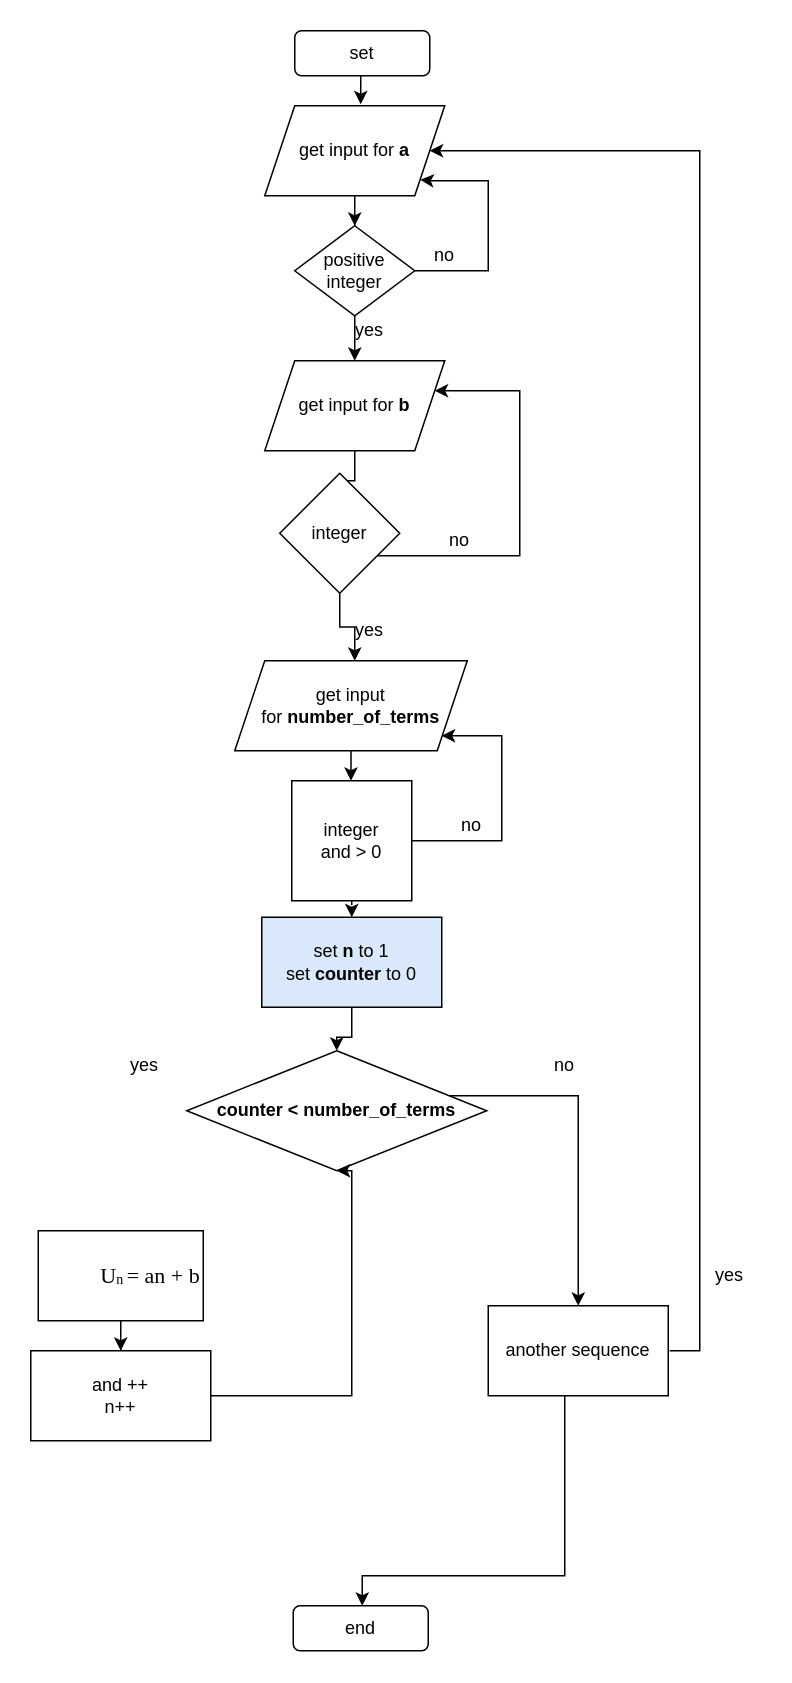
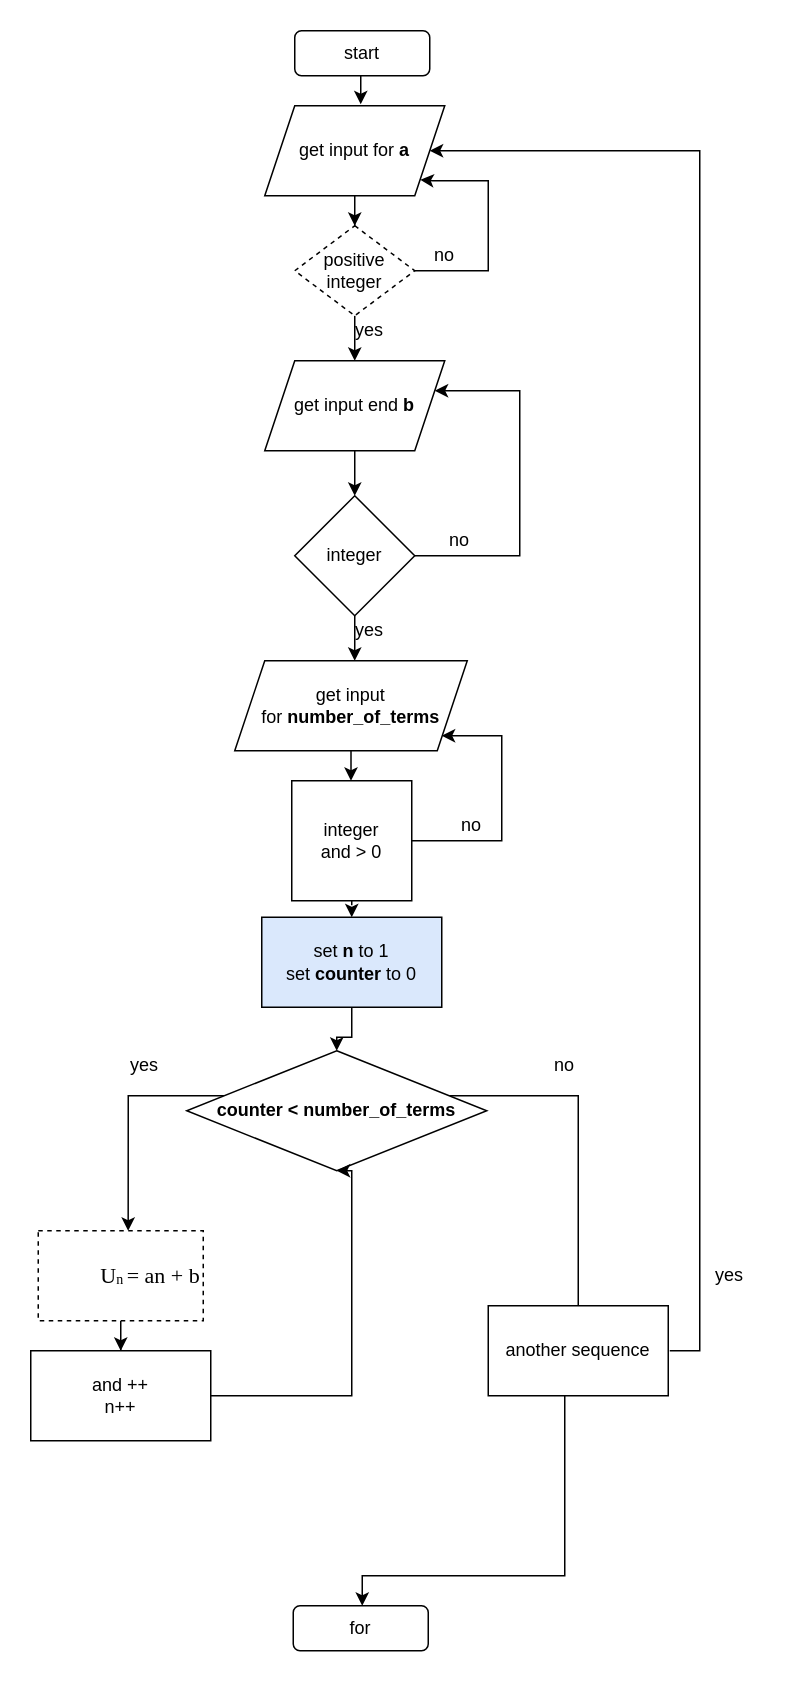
- <mxCell id="3" value="set" style="rounded=1;whiteSpace=wrap;html=1;" parent="1" vertex="1"><mxGeometry x="196" width="90" height="30" as="geometry" y="20" /></mxCell>
+ <mxCell id="3" value="start" style="rounded=1;whiteSpace=wrap;html=1;" parent="1" vertex="1"><mxGeometry x="196" width="90" height="30" as="geometry" y="20" /></mxCell>
- <mxCell id="8" value="positive integer" style="rhombus;whiteSpace=wrap;html=1;" parent="1" vertex="1"><mxGeometry x="196" y="150" width="80" height="60" as="geometry" /></mxCell>
+ <mxCell id="8" value="positive integer" style="rhombus;whiteSpace=wrap;html=1;dashed=1;" parent="1" vertex="1"><mxGeometry x="196" y="150" width="80" height="60" as="geometry" /></mxCell>
- <mxCell id="10" value="get input for &lt;b&gt;b&lt;/b&gt;" style="shape=parallelogram;perimeter=parallelogramPerimeter;whiteSpace=wrap;html=1;fixedSize=1;" parent="1" vertex="1"><mxGeometry x="176" y="240" width="120" height="60" as="geometry" /></mxCell>
+ <mxCell id="10" value="get input end &lt;b&gt;b&lt;/b&gt;" style="shape=parallelogram;perimeter=parallelogramPerimeter;whiteSpace=wrap;html=1;fixedSize=1;" parent="1" vertex="1"><mxGeometry x="176" y="240" width="120" height="60" as="geometry" /></mxCell>
- <mxCell id="18" value="integer" style="rhombus;whiteSpace=wrap;html=1;" parent="1" vertex="1"><mxGeometry x="186" y="315" width="80" height="80" as="geometry" /></mxCell>
+ <mxCell id="18" value="integer" style="rhombus;whiteSpace=wrap;html=1;" parent="1" vertex="1"><mxGeometry x="196" y="330" width="80" height="80" as="geometry" /></mxCell>
+ <mxCell id="21" style="edgeStyle=orthogonalEdgeStyle;rounded=0;orthogonalLoop=1;jettySize=auto;html=1;entryX=0.545;entryY=0;entryDx=0;entryDy=0;entryPerimeter=0;" parent="1" source="23" edge="1" target="20"><mxGeometry relative="1" as="geometry"><mxPoint x="85" y="810" as="targetPoint" /><Array as="points"><mxPoint x="85" y="730" /></Array></mxGeometry></mxCell>
- <mxCell id="20" value="&lt;meta charset=&quot;utf-8&quot;&gt;&lt;div class=&quot;page&quot; title=&quot;Page 1&quot; style=&quot;color: rgb(0, 0, 0); font-style: normal; font-weight: normal; letter-spacing: normal; text-indent: 0px; text-transform: none; word-spacing: 0px; text-decoration: none;&quot;&gt;&lt;div class=&quot;layoutArea&quot;&gt;&lt;div class=&quot;column&quot;&gt;&lt;ul style=&quot;list-style-type: none&quot;&gt;&lt;li&gt;&lt;p&gt;&lt;span style=&quot;font-size: 11pt ; font-family: &amp;quot;calibri&amp;quot;&quot;&gt;U&lt;/span&gt;&lt;span style=&quot;font-size: 7pt ; font-family: &amp;quot;calibri&amp;quot; ; vertical-align: -1pt&quot;&gt;n&lt;span class=&quot;Apple-converted-space&quot;&gt;&amp;nbsp;&lt;/span&gt;&lt;/span&gt;&lt;span style=&quot;font-size: 11pt ; font-family: &amp;quot;calibri&amp;quot;&quot;&gt;= an + b&lt;/span&gt;&lt;/p&gt;&lt;/li&gt;&lt;/ul&gt;&lt;/div&gt;&lt;/div&gt;&lt;/div&gt;" style="rounded=0;whiteSpace=wrap;html=1;" parent="1" vertex="1"><mxGeometry x="25" y="820" width="110" height="60" as="geometry" /></mxCell>
+ <mxCell id="20" value="&lt;meta charset=&quot;utf-8&quot;&gt;&lt;div class=&quot;page&quot; title=&quot;Page 1&quot; style=&quot;color: rgb(0, 0, 0); font-style: normal; font-weight: normal; letter-spacing: normal; text-indent: 0px; text-transform: none; word-spacing: 0px; text-decoration: none;&quot;&gt;&lt;div class=&quot;layoutArea&quot;&gt;&lt;div class=&quot;column&quot;&gt;&lt;ul style=&quot;list-style-type: none&quot;&gt;&lt;li&gt;&lt;p&gt;&lt;span style=&quot;font-size: 11pt ; font-family: &amp;quot;calibri&amp;quot;&quot;&gt;U&lt;/span&gt;&lt;span style=&quot;font-size: 7pt ; font-family: &amp;quot;calibri&amp;quot; ; vertical-align: -1pt&quot;&gt;n&lt;span class=&quot;Apple-converted-space&quot;&gt;&amp;nbsp;&lt;/span&gt;&lt;/span&gt;&lt;span style=&quot;font-size: 11pt ; font-family: &amp;quot;calibri&amp;quot;&quot;&gt;= an + b&lt;/span&gt;&lt;/p&gt;&lt;/li&gt;&lt;/ul&gt;&lt;/div&gt;&lt;/div&gt;&lt;/div&gt;" style="rounded=0;whiteSpace=wrap;html=1;dashed=1;" parent="1" vertex="1"><mxGeometry x="25" y="820" width="110" height="60" as="geometry" /></mxCell>
- <mxCell id="22" style="edgeStyle=orthogonalEdgeStyle;rounded=0;orthogonalLoop=1;jettySize=auto;html=1;entryX=0.5;entryY=0;entryDx=0;entryDy=0;" parent="1" source="23" edge="1" target="30"><mxGeometry relative="1" as="geometry"><mxPoint x="385" y="860" as="targetPoint" /><Array as="points"><mxPoint x="385" y="730" /></Array></mxGeometry></mxCell>
+ <mxCell id="22" style="edgeStyle=orthogonalEdgeStyle;rounded=0;orthogonalLoop=1;jettySize=auto;html=1;entryX=0.5;entryY=0;entryDx=0;entryDy=0;endArrow=none;" parent="1" source="23" edge="1" target="30"><mxGeometry relative="1" as="geometry"><mxPoint x="385" y="860" as="targetPoint" /><Array as="points"><mxPoint x="385" y="730" /></Array></mxGeometry></mxCell>
- <mxCell id="32" value="end" style="rounded=1;whiteSpace=wrap;html=1;" parent="1" vertex="1"><mxGeometry x="195" y="1070" width="90" height="30" as="geometry" /></mxCell>
+ <mxCell id="32" value="for" style="rounded=1;whiteSpace=wrap;html=1;" parent="1" vertex="1"><mxGeometry x="195" y="1070" width="90" height="30" as="geometry" /></mxCell>
